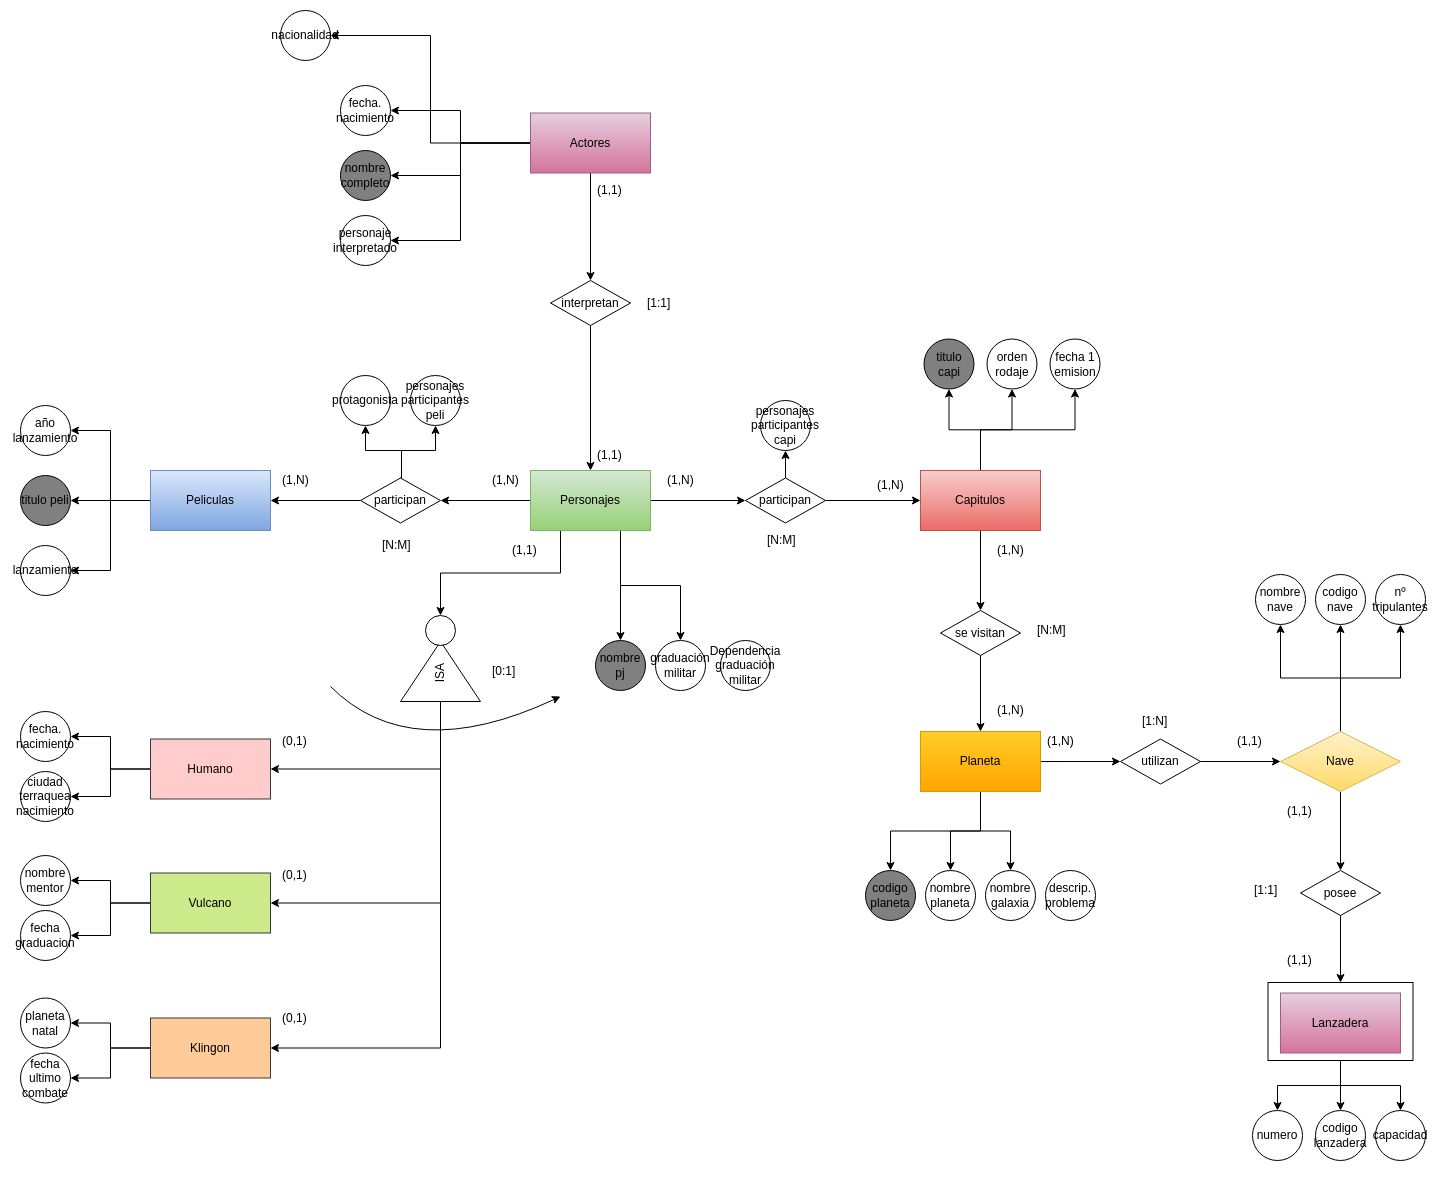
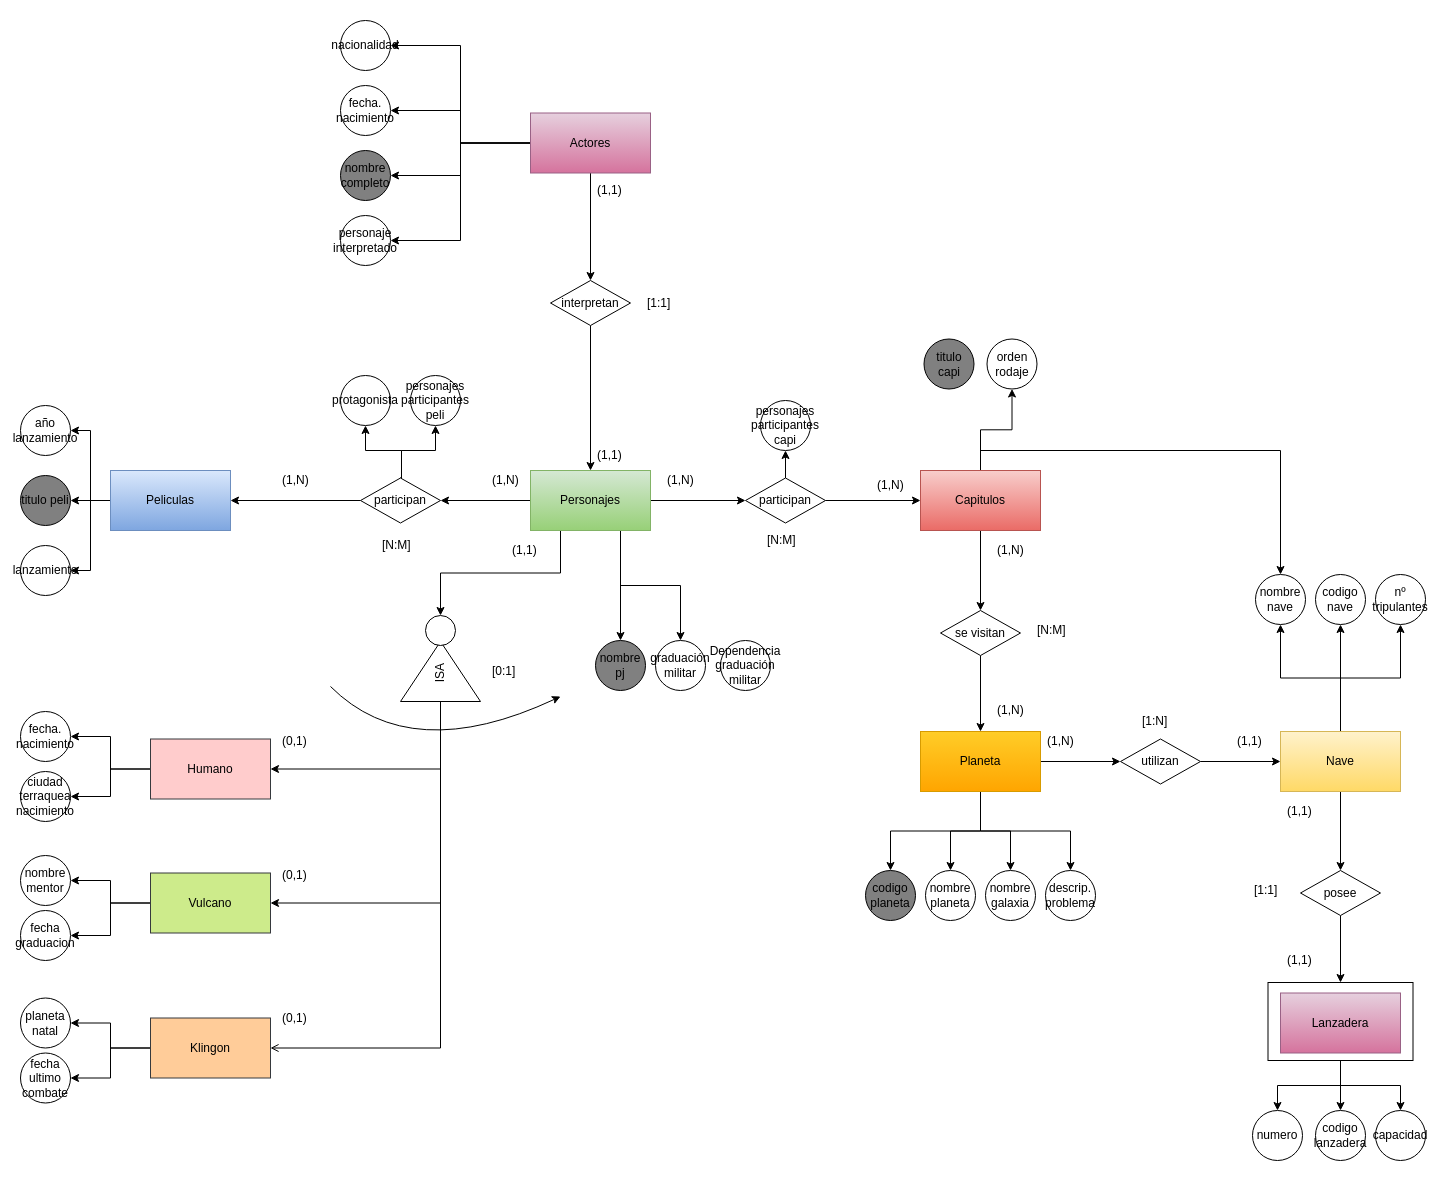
- <mxCell id="44" value="nacionalidad" style="ellipse;whiteSpace=wrap;html=1;aspect=fixed;" parent="1" vertex="1"><mxGeometry x="280" y="10" width="50" height="50" as="geometry" /></mxCell>
+ <mxCell id="44" value="nacionalidad" style="ellipse;whiteSpace=wrap;html=1;aspect=fixed;" parent="1" vertex="1"><mxGeometry x="340" y="20" width="50" height="50" as="geometry" /></mxCell>
- <mxCell id="50" value="fecha 1 emision" style="ellipse;whiteSpace=wrap;html=1;aspect=fixed;" parent="1" vertex="1"><mxGeometry x="1049.5" y="338.5" width="50" height="50" as="geometry" /></mxCell>
- <mxCell id="20" style="edgeStyle=orthogonalEdgeStyle;rounded=0;orthogonalLoop=1;jettySize=auto;html=1;exitX=0.5;exitY=0;exitDx=0;exitDy=0;entryX=0.5;entryY=1;entryDx=0;entryDy=0;" parent="1" source="23" target="48" edge="1"><mxGeometry relative="1" as="geometry" /></mxCell>
+ <mxCell id="20" style="edgeStyle=orthogonalEdgeStyle;rounded=0;orthogonalLoop=1;jettySize=auto;html=1;exitX=0.5;exitY=0;exitDx=0;exitDy=0;" parent="1" source="23" target="84" edge="1"><mxGeometry relative="1" as="geometry" /></mxCell>
- <mxCell id="22" style="edgeStyle=orthogonalEdgeStyle;rounded=0;orthogonalLoop=1;jettySize=auto;html=1;exitX=0.5;exitY=0;exitDx=0;exitDy=0;entryX=0.5;entryY=1;entryDx=0;entryDy=0;" parent="1" source="23" target="50" edge="1"><mxGeometry relative="1" as="geometry" /></mxCell>
- <mxCell id="27" value="Peliculas" style="rounded=0;whiteSpace=wrap;html=1;gradientColor=#7ea6e0;fillColor=#dae8fc;strokeColor=#6c8ebf;" parent="1" vertex="1"><mxGeometry x="150" y="470" width="120" height="60" as="geometry" /></mxCell>
+ <mxCell id="27" value="Peliculas" style="rounded=0;whiteSpace=wrap;html=1;gradientColor=#7ea6e0;fillColor=#dae8fc;strokeColor=#6c8ebf;" parent="1" vertex="1"><mxGeometry x="110" y="470" width="120" height="60" as="geometry" /></mxCell>
- <mxCell id="38" value="Nave" style="rhombus;whiteSpace=wrap;html=1;gradientColor=#ffd966;fillColor=#fff2cc;strokeColor=#d6b656;" parent="1" vertex="1"><mxGeometry x="1280" y="731" width="120" height="60" as="geometry" /></mxCell>
+ <mxCell id="38" value="Nave" style="rounded=0;whiteSpace=wrap;html=1;gradientColor=#ffd966;fillColor=#fff2cc;strokeColor=#d6b656;" parent="1" vertex="1"><mxGeometry x="1280" y="731" width="120" height="60" as="geometry" /></mxCell>
+ <mxCell id="31" style="edgeStyle=orthogonalEdgeStyle;rounded=0;orthogonalLoop=1;jettySize=auto;html=1;exitX=0.5;exitY=1;exitDx=0;exitDy=0;entryX=0.5;entryY=0;entryDx=0;entryDy=0;" parent="1" source="33" target="57" edge="1"><mxGeometry relative="1" as="geometry" /></mxCell>
- <mxCell id="92" style="edgeStyle=orthogonalEdgeStyle;rounded=0;orthogonalLoop=1;jettySize=auto;html=1;exitX=0;exitY=0.5;exitDx=0;exitDy=0;entryX=1;entryY=0.5;entryDx=0;entryDy=0;" parent="1" source="93" target="102" edge="1"><mxGeometry relative="1" as="geometry" /></mxCell>
+ <mxCell id="92" style="edgeStyle=orthogonalEdgeStyle;rounded=0;orthogonalLoop=1;jettySize=auto;html=1;exitX=0;exitY=0.5;exitDx=0;exitDy=0;entryX=1;entryY=0.5;entryDx=0;entryDy=0;endArrow=open;" parent="1" source="93" target="102" edge="1"><mxGeometry relative="1" as="geometry" /></mxCell>
